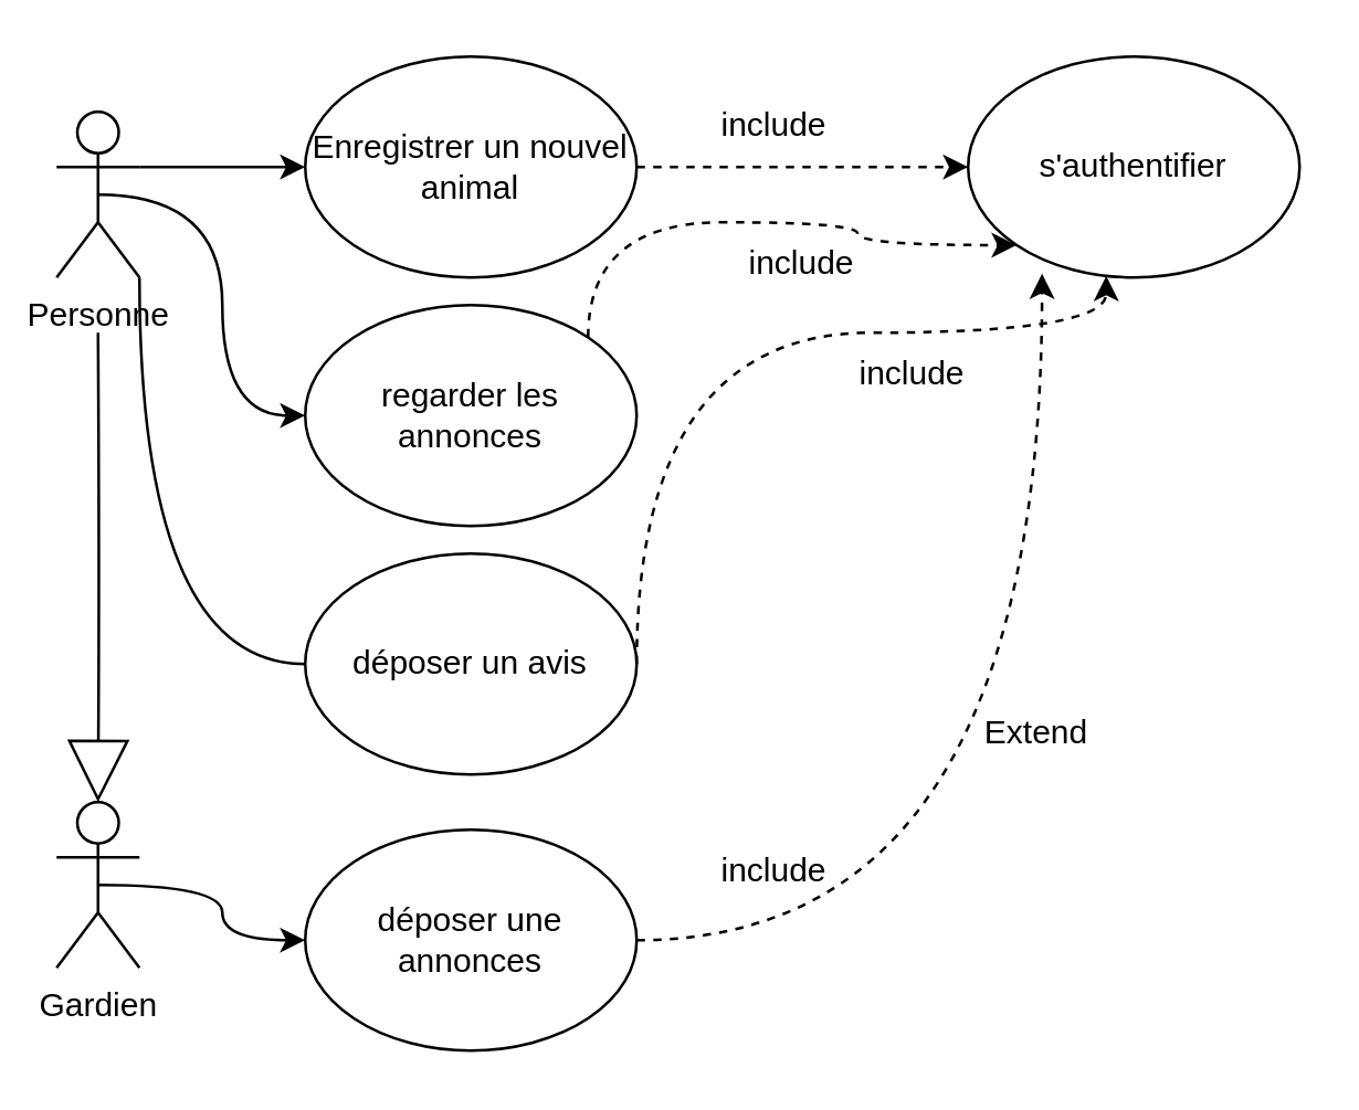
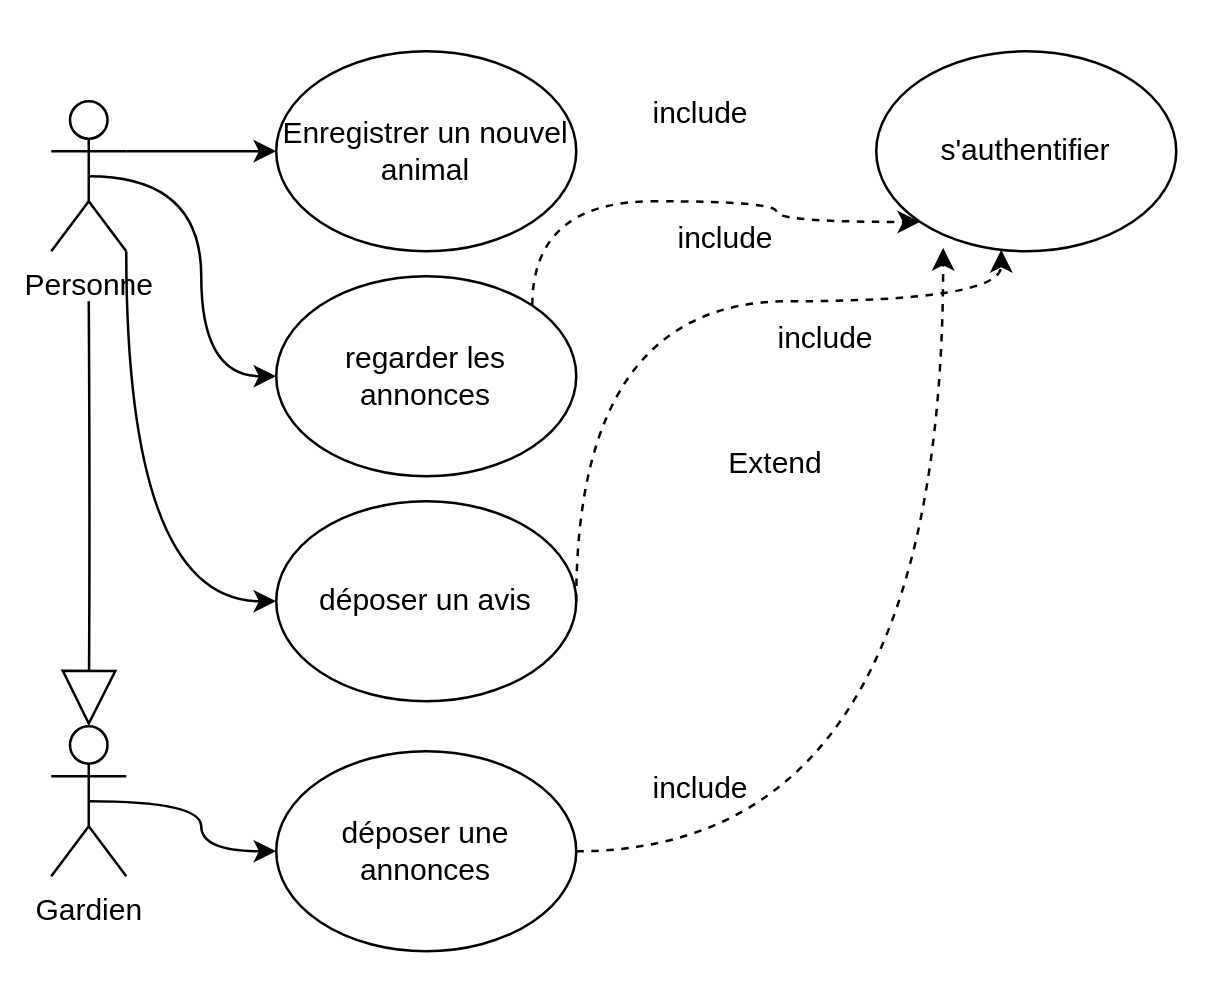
- <mxCell id="9" style="edgeStyle=orthogonalEdgeStyle;rounded=0;orthogonalLoop=1;jettySize=auto;html=1;exitX=1;exitY=0.5;exitDx=0;exitDy=0;entryX=0;entryY=0.5;entryDx=0;entryDy=0;dashed=1;" edge="1" parent="1" source="10" target="11"><mxGeometry relative="1" as="geometry" /></mxCell>
- <mxCell id="4" style="edgeStyle=orthogonalEdgeStyle;curved=1;orthogonalLoop=1;jettySize=auto;html=1;exitX=1;exitY=1;exitDx=0;exitDy=0;exitPerimeter=0;entryX=0;entryY=0.5;entryDx=0;entryDy=0;endArrow=none;" edge="1" parent="1" source="6" target="16"><mxGeometry relative="1" as="geometry" /></mxCell>
+ <mxCell id="4" style="edgeStyle=orthogonalEdgeStyle;curved=1;orthogonalLoop=1;jettySize=auto;html=1;exitX=1;exitY=1;exitDx=0;exitDy=0;exitPerimeter=0;entryX=0;entryY=0.5;entryDx=0;entryDy=0;" edge="1" parent="1" source="6" target="16"><mxGeometry relative="1" as="geometry" /></mxCell>
- <mxCell id="19" value="Extend" style="text;html=1;strokeColor=none;fillColor=none;align=center;verticalAlign=middle;whiteSpace=wrap;rounded=0;" vertex="1" parent="1"><mxGeometry x="345" y="250" width="60" height="30" as="geometry" /></mxCell>
+ <mxCell id="19" value="Extend" style="text;html=1;strokeColor=none;fillColor=none;align=center;verticalAlign=middle;whiteSpace=wrap;rounded=0;" vertex="1" parent="1"><mxGeometry x="280" y="170" width="60" height="30" as="geometry" /></mxCell>
